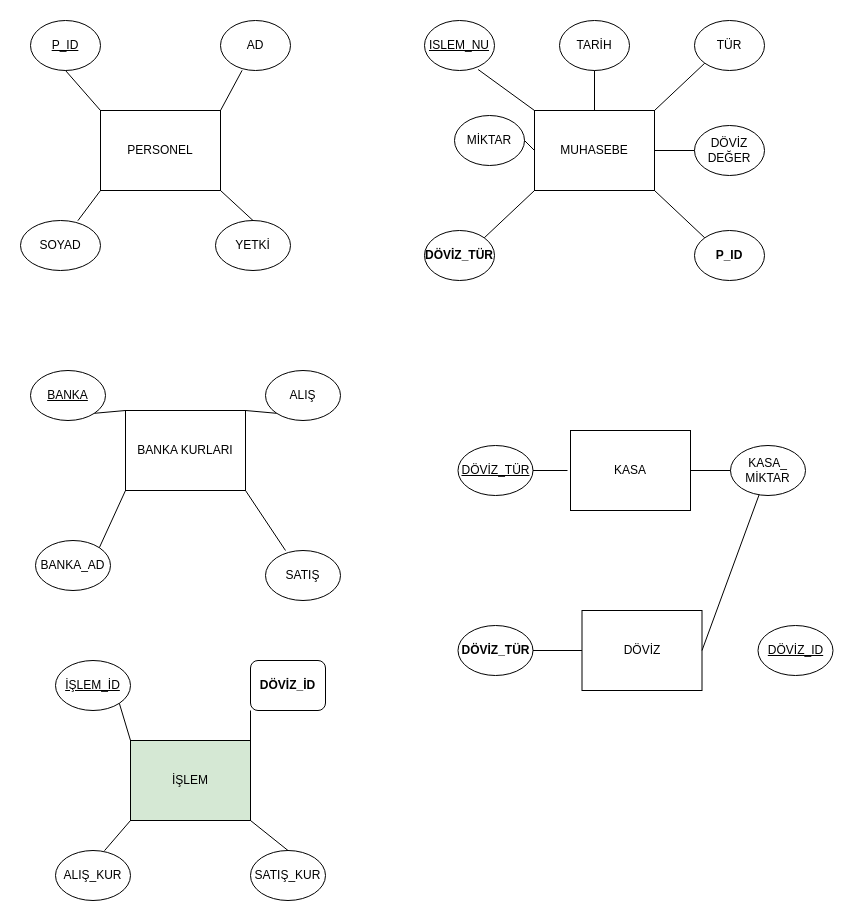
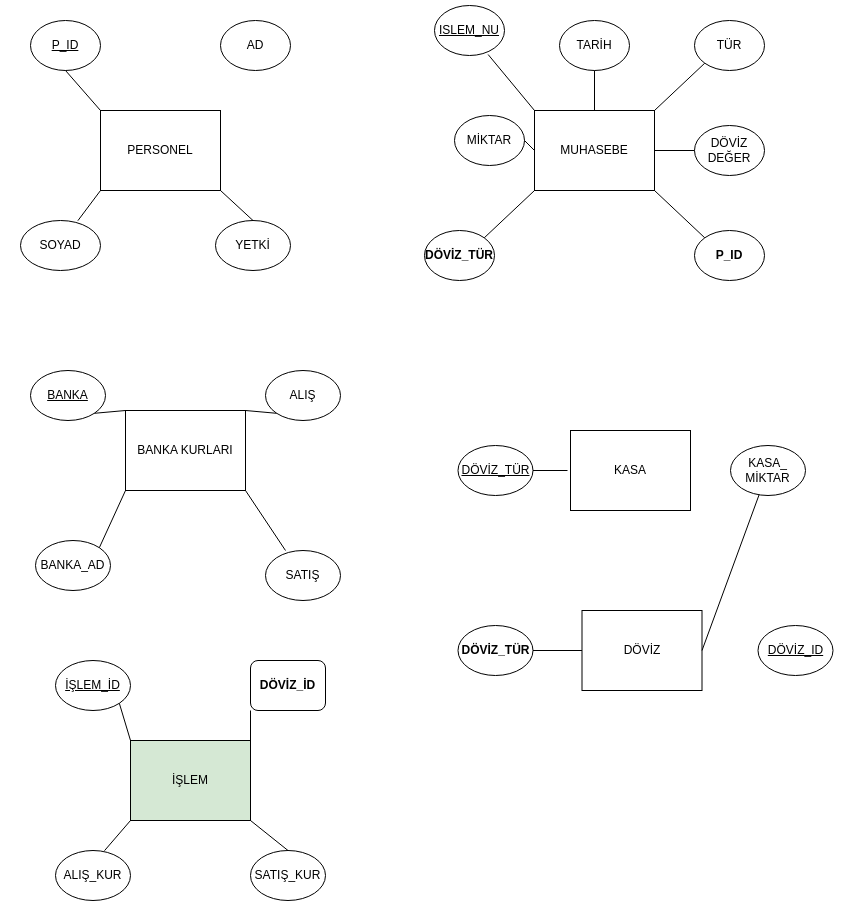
- <mxCell id="14" value="&lt;u&gt;ISLEM_NU&lt;/u&gt;" style="ellipse;whiteSpace=wrap;html=1;rounded=0;" vertex="1" parent="1"><mxGeometry x="424" y="20" width="70" height="50" as="geometry" /></mxCell>
+ <mxCell id="14" value="&lt;u&gt;ISLEM_NU&lt;/u&gt;" style="ellipse;whiteSpace=wrap;html=1;rounded=0;" vertex="1" parent="1"><mxGeometry x="434" y="5" width="70" height="50" as="geometry" /></mxCell>
- <mxCell id="11" value="" style="endArrow=none;html=1;entryX=0.309;entryY=0.996;entryDx=0;entryDy=0;entryPerimeter=0;exitX=1;exitY=0;exitDx=0;exitDy=0;" edge="1" parent="1" source="2" target="7"><mxGeometry width="50" height="50" relative="1" as="geometry"><mxPoint x="200" y="120" as="sourcePoint" /><mxPoint x="250" y="70" as="targetPoint" /></mxGeometry></mxCell>
- <mxCell id="31" value="" style="endArrow=none;html=1;exitX=1;exitY=0.5;exitDx=0;exitDy=0;entryX=0;entryY=0.5;entryDx=0;entryDy=0;" edge="1" parent="1" source="4" target="29"><mxGeometry width="50" height="50" relative="1" as="geometry"><mxPoint x="710" y="570" as="sourcePoint" /><mxPoint x="760" y="520" as="targetPoint" /></mxGeometry></mxCell>
